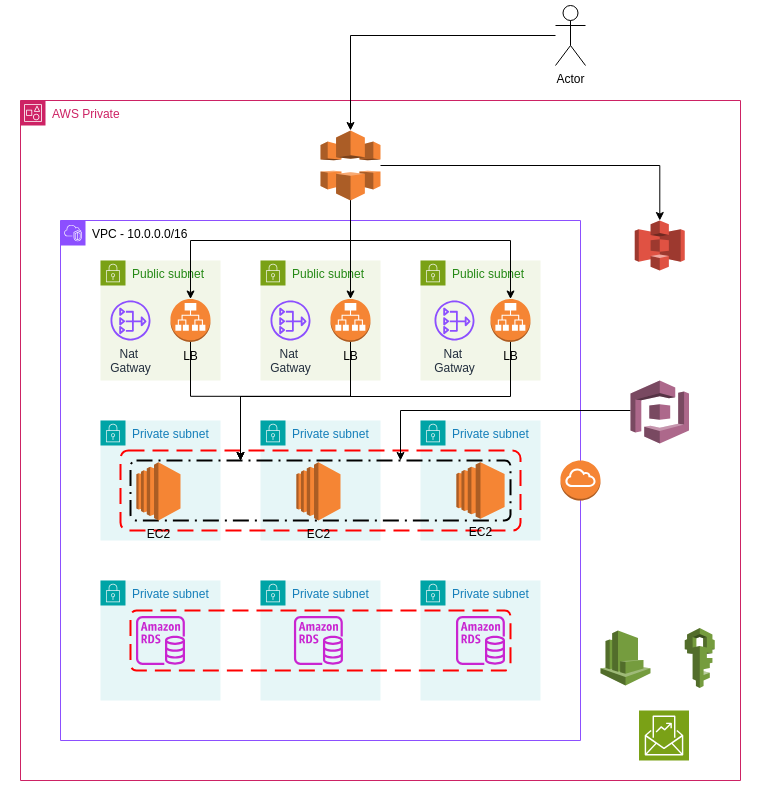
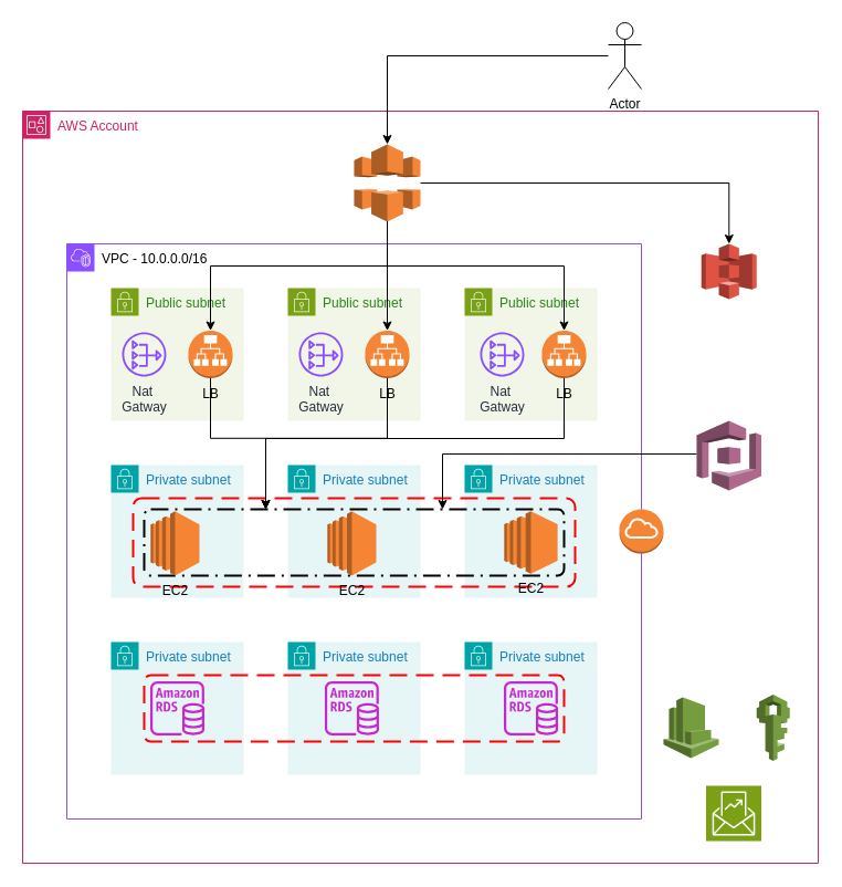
- <mxCell id="44" value="Actor" style="shape=umlActor;verticalLabelPosition=bottom;verticalAlign=top;html=1;outlineConnect=0;" parent="1" vertex="1"><mxGeometry x="555" y="5" width="30" height="60" as="geometry" /></mxCell>
+ <mxCell id="44" value="Actor" style="shape=umlActor;verticalLabelPosition=bottom;verticalAlign=top;html=1;outlineConnect=0;" parent="1" vertex="1"><mxGeometry x="550" y="20" width="30" height="60" as="geometry" /></mxCell>
- <mxCell id="2" value="AWS Private" style="points=[[0,0],[0.25,0],[0.5,0],[0.75,0],[1,0],[1,0.25],[1,0.5],[1,0.75],[1,1],[0.75,1],[0.5,1],[0.25,1],[0,1],[0,0.75],[0,0.5],[0,0.25]];outlineConnect=0;gradientColor=none;html=1;whiteSpace=wrap;fontSize=12;fontStyle=0;container=1;pointerEvents=0;collapsible=0;recursiveResize=0;shape=mxgraph.aws4.group;grIcon=mxgraph.aws4.group_account;strokeColor=#CD2264;fillColor=none;verticalAlign=top;align=left;spacingLeft=30;fontColor=#CD2264;dashed=0;" parent="1" vertex="1"><mxGeometry x="20" y="100" width="720" height="680" as="geometry" /></mxCell>
+ <mxCell id="2" value="AWS Account" style="points=[[0,0],[0.25,0],[0.5,0],[0.75,0],[1,0],[1,0.25],[1,0.5],[1,0.75],[1,1],[0.75,1],[0.5,1],[0.25,1],[0,1],[0,0.75],[0,0.5],[0,0.25]];outlineConnect=0;gradientColor=none;html=1;whiteSpace=wrap;fontSize=12;fontStyle=0;container=1;pointerEvents=0;collapsible=0;recursiveResize=0;shape=mxgraph.aws4.group;grIcon=mxgraph.aws4.group_account;strokeColor=#CD2264;fillColor=none;verticalAlign=top;align=left;spacingLeft=30;fontColor=#CD2264;dashed=0;" parent="1" vertex="1"><mxGeometry x="20" y="100" width="720" height="680" as="geometry" /></mxCell>
